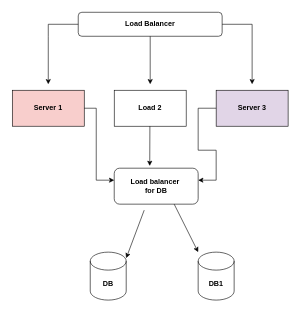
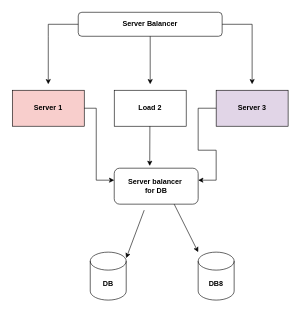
- <mxCell id="2" value="&lt;font face=&quot;Helvetica&quot;&gt;&lt;b&gt;Load Balancer&lt;/b&gt;&lt;/font&gt;" style="rounded=1;whiteSpace=wrap;html=1;" vertex="1" parent="1"><mxGeometry x="130" y="20" width="240" height="40" as="geometry" /></mxCell>
+ <mxCell id="2" value="&lt;font face=&quot;Helvetica&quot;&gt;&lt;b&gt;Server Balancer&lt;/b&gt;&lt;/font&gt;" style="rounded=1;whiteSpace=wrap;html=1;" vertex="1" parent="1"><mxGeometry x="130" y="20" width="240" height="40" as="geometry" /></mxCell>
- <mxCell id="12" value="&lt;b&gt;Load balancer&amp;nbsp;&lt;/b&gt;&lt;div&gt;&lt;b&gt;for DB&lt;/b&gt;&lt;/div&gt;" style="rounded=1;whiteSpace=wrap;html=1;" vertex="1" parent="1"><mxGeometry x="190" y="280" width="140" height="60" as="geometry" /></mxCell>
+ <mxCell id="12" value="&lt;b&gt;Server balancer&amp;nbsp;&lt;/b&gt;&lt;div&gt;&lt;b&gt;for DB&lt;/b&gt;&lt;/div&gt;" style="rounded=1;whiteSpace=wrap;html=1;" vertex="1" parent="1"><mxGeometry x="190" y="280" width="140" height="60" as="geometry" /></mxCell>
- <mxCell id="16" value="&lt;b&gt;DB1&lt;/b&gt;" style="shape=cylinder3;whiteSpace=wrap;html=1;boundedLbl=1;backgroundOutline=1;size=15;" vertex="1" parent="1"><mxGeometry x="330" y="420" width="60" height="80" as="geometry" /></mxCell>
+ <mxCell id="16" value="&lt;b&gt;DB8&lt;/b&gt;" style="shape=cylinder3;whiteSpace=wrap;html=1;boundedLbl=1;backgroundOutline=1;size=15;" vertex="1" parent="1"><mxGeometry x="330" y="420" width="60" height="80" as="geometry" /></mxCell>
